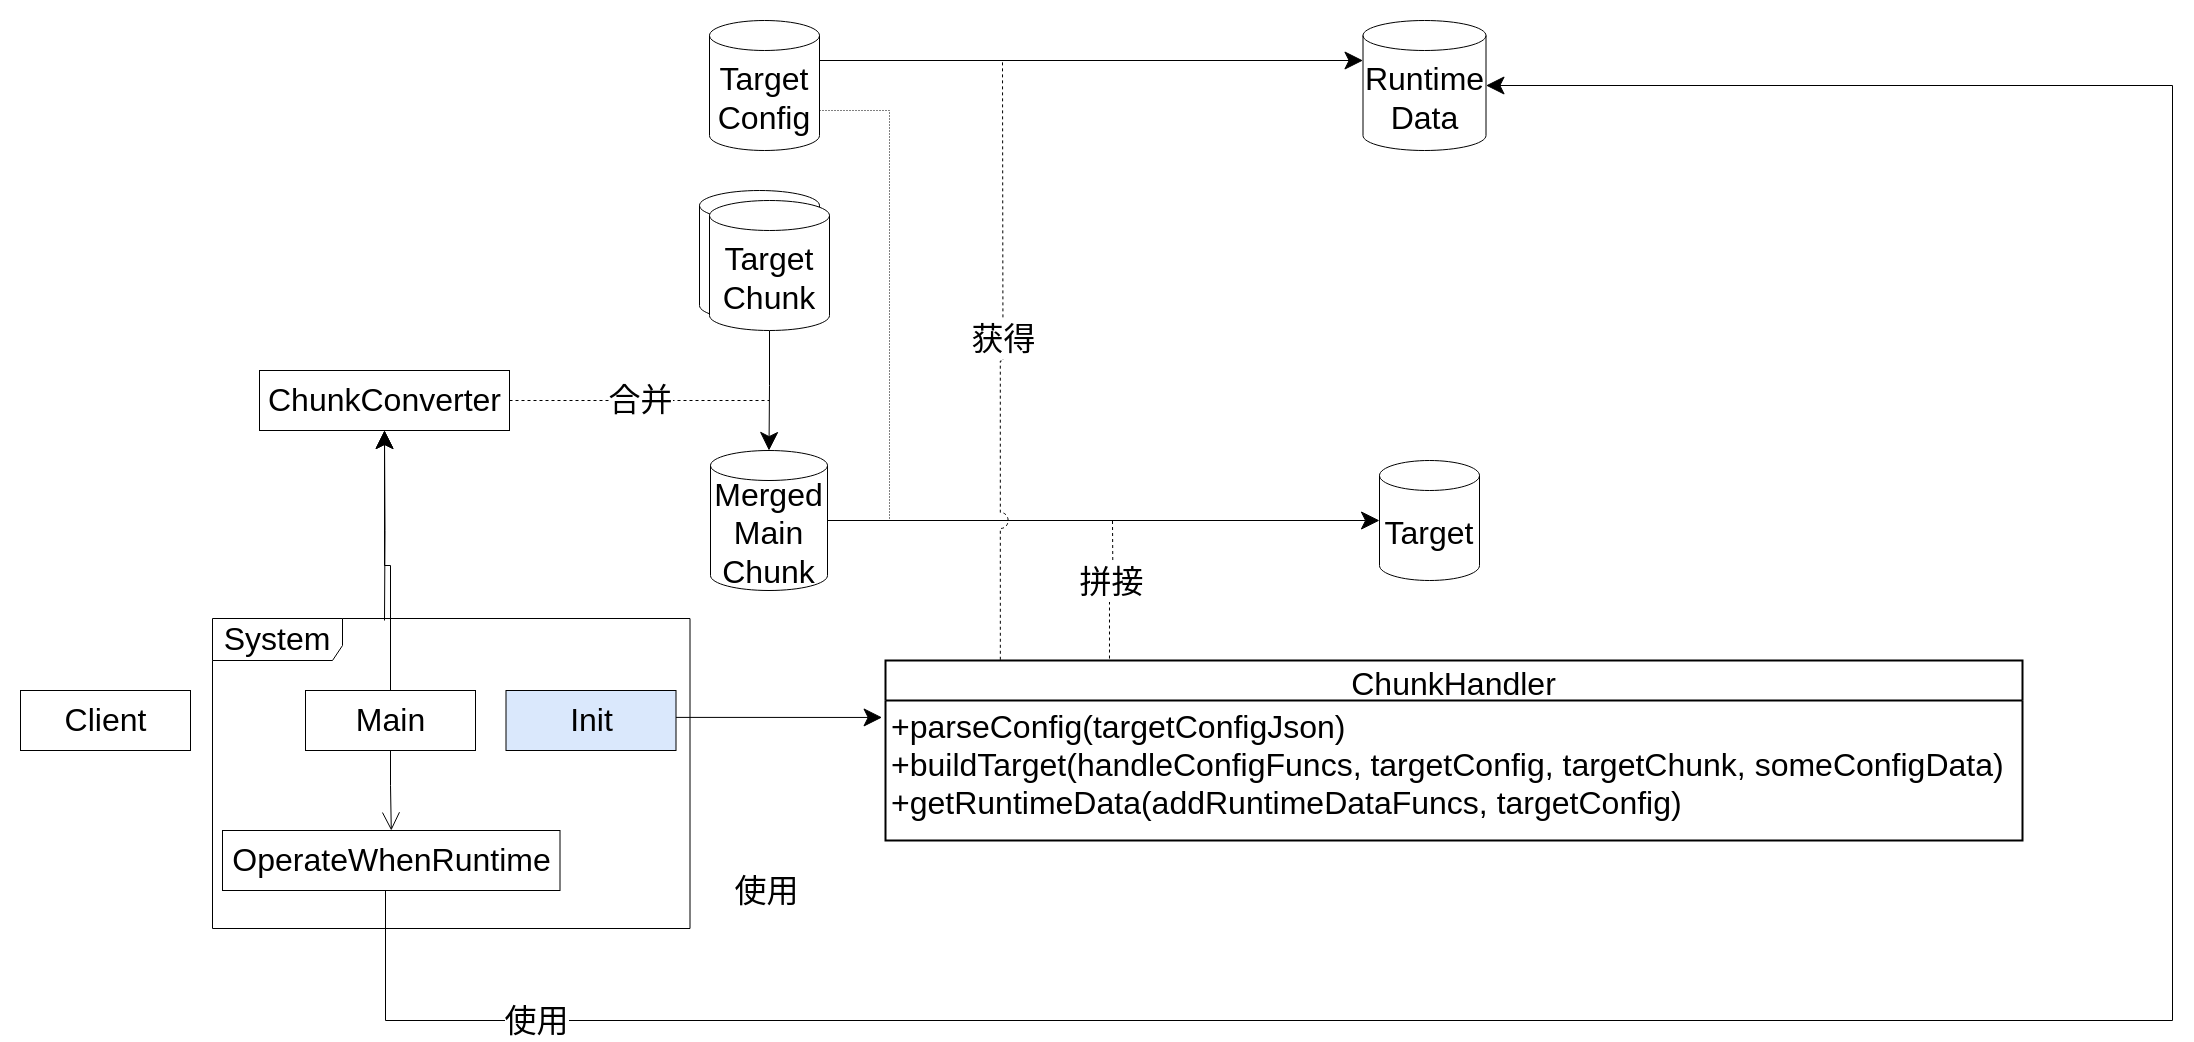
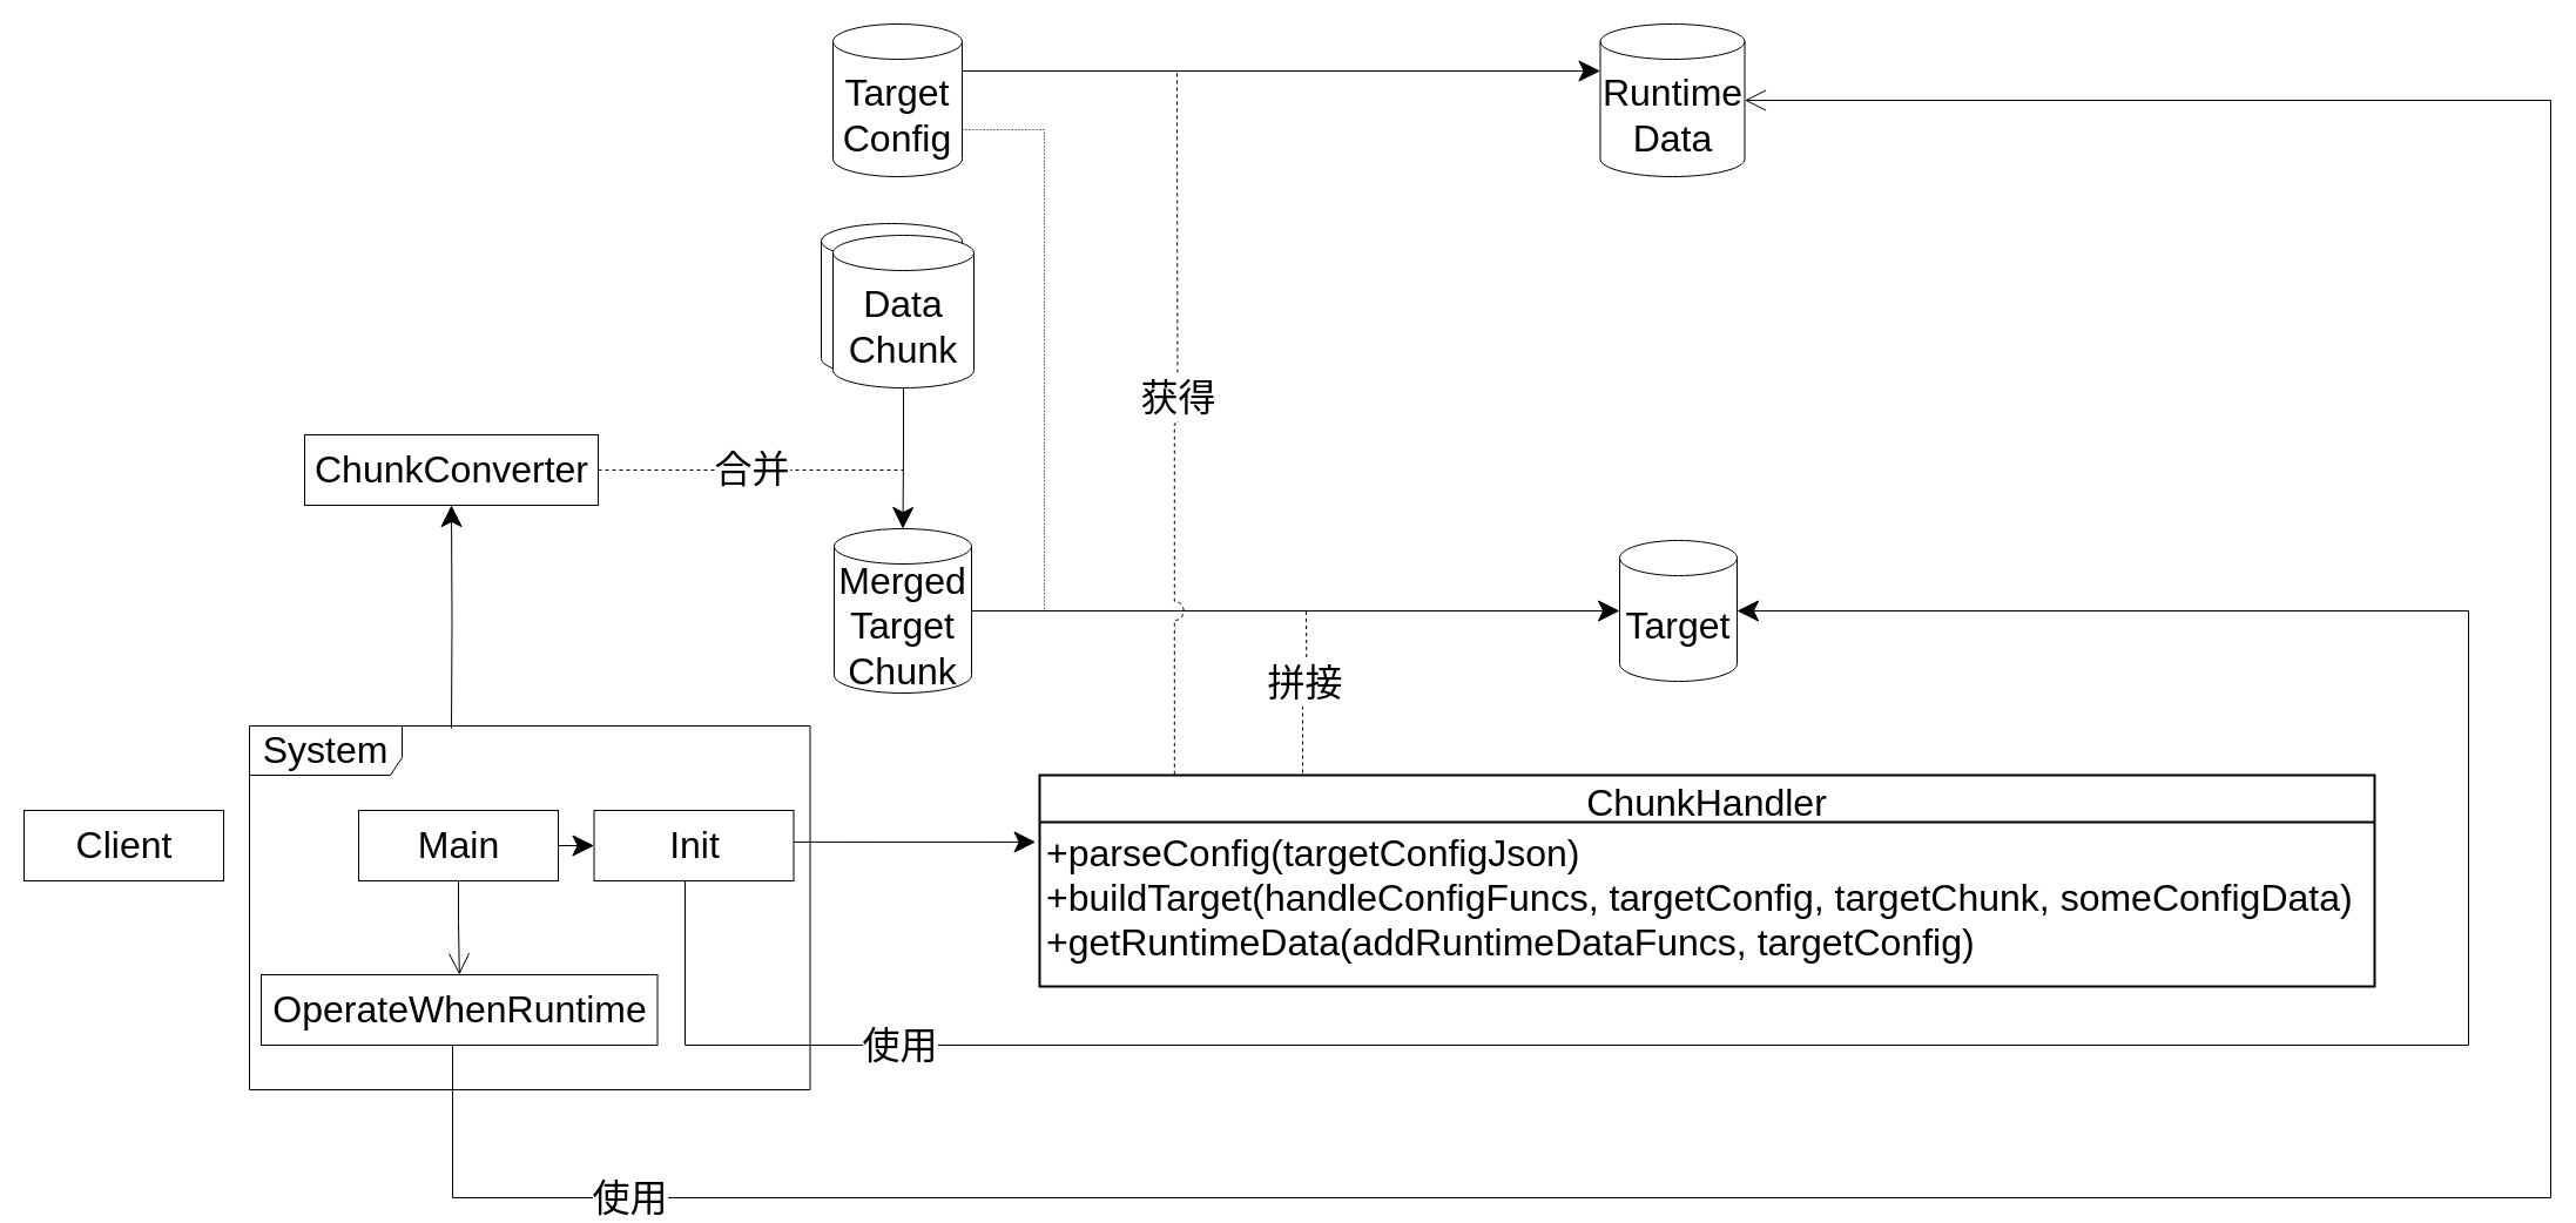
- <mxCell id="11" style="edgeStyle=orthogonalEdgeStyle;rounded=0;jumpStyle=arc;jumpSize=22;orthogonalLoop=1;jettySize=auto;html=1;entryX=1;entryY=0.5;entryDx=0;entryDy=0;entryPerimeter=0;endArrow=classic;endFill=1;startSize=16;endSize=16;exitX=0.5;exitY=1;exitDx=0;exitDy=0;" parent="1" source="33" target="27" edge="1"><mxGeometry relative="1" as="geometry"><mxPoint x="450" y="860" as="sourcePoint" /><Array as="points"><mxPoint x="385" y="1020" /><mxPoint x="2172" y="1020" /><mxPoint x="2172" y="85" /></Array></mxGeometry></mxCell>
+ <mxCell id="11" style="edgeStyle=orthogonalEdgeStyle;rounded=0;jumpStyle=arc;jumpSize=22;orthogonalLoop=1;jettySize=auto;html=1;entryX=1;entryY=0.5;entryDx=0;entryDy=0;entryPerimeter=0;endArrow=open;endFill=1;startSize=16;endSize=16;exitX=0.5;exitY=1;exitDx=0;exitDy=0;" parent="1" source="33" target="27" edge="1"><mxGeometry relative="1" as="geometry"><mxPoint x="450" y="860" as="sourcePoint" /><Array as="points"><mxPoint x="385" y="1020" /><mxPoint x="2172" y="1020" /><mxPoint x="2172" y="85" /></Array></mxGeometry></mxCell>
- <mxCell id="18" value="&lt;font style=&quot;font-size: 32px&quot;&gt;Target Chunk&lt;/font&gt;" style="shape=cylinder3;whiteSpace=wrap;html=1;boundedLbl=1;backgroundOutline=1;size=15;" parent="1" vertex="1"><mxGeometry x="709" y="200" width="120" height="130" as="geometry" /></mxCell>
+ <mxCell id="18" value="&lt;font style=&quot;font-size: 32px&quot;&gt;Data Chunk&lt;/font&gt;" style="shape=cylinder3;whiteSpace=wrap;html=1;boundedLbl=1;backgroundOutline=1;size=15;" parent="1" vertex="1"><mxGeometry x="709" y="200" width="120" height="130" as="geometry" /></mxCell>
- <mxCell id="20" value="&lt;font style=&quot;font-size: 32px&quot;&gt;Merged Main&lt;br&gt;Chunk&lt;br&gt;&lt;/font&gt;" style="shape=cylinder3;whiteSpace=wrap;html=1;boundedLbl=1;backgroundOutline=1;size=15;" parent="1" vertex="1"><mxGeometry x="710" y="450" width="117" height="140" as="geometry" /></mxCell>
+ <mxCell id="20" value="&lt;font style=&quot;font-size: 32px&quot;&gt;Merged Target&lt;br&gt;Chunk&lt;br&gt;&lt;/font&gt;" style="shape=cylinder3;whiteSpace=wrap;html=1;boundedLbl=1;backgroundOutline=1;size=15;" parent="1" vertex="1"><mxGeometry x="710" y="450" width="117" height="140" as="geometry" /></mxCell>
- <mxCell id="29" value="" style="edgeStyle=orthogonalEdgeStyle;rounded=0;orthogonalLoop=1;jettySize=auto;html=1;endSize=16;startSize=16;" parent="1" source="31" target="16" edge="1"><mxGeometry relative="1" as="geometry" /></mxCell>
+ <mxCell id="29" value="" style="edgeStyle=orthogonalEdgeStyle;rounded=0;orthogonalLoop=1;jettySize=auto;html=1;endSize=16;startSize=16;" parent="1" source="31" target="32" edge="1"><mxGeometry relative="1" as="geometry" /></mxCell>
- <mxCell id="32" value="Init" style="html=1;fontSize=32;fillColor=#dae8fc;" parent="1" vertex="1"><mxGeometry x="505.5" y="690" width="170" height="60" as="geometry" /></mxCell>
+ <mxCell id="32" value="Init" style="html=1;fontSize=32;" parent="1" vertex="1"><mxGeometry x="505.5" y="690" width="170" height="60" as="geometry" /></mxCell>
+ <mxCell id="13" style="edgeStyle=orthogonalEdgeStyle;rounded=0;jumpStyle=arc;jumpSize=22;orthogonalLoop=1;jettySize=auto;html=1;entryX=1;entryY=0.5;entryDx=0;entryDy=0;entryPerimeter=0;endArrow=classic;endFill=1;startSize=16;endSize=16;exitX=0.5;exitY=1;exitDx=0;exitDy=0;" parent="1" source="32" target="26" edge="1"><mxGeometry relative="1" as="geometry"><mxPoint x="342.5" y="860" as="sourcePoint" /><Array as="points"><mxPoint x="583" y="890" /><mxPoint x="2102" y="890" /><mxPoint x="2102" y="520" /></Array></mxGeometry></mxCell>
